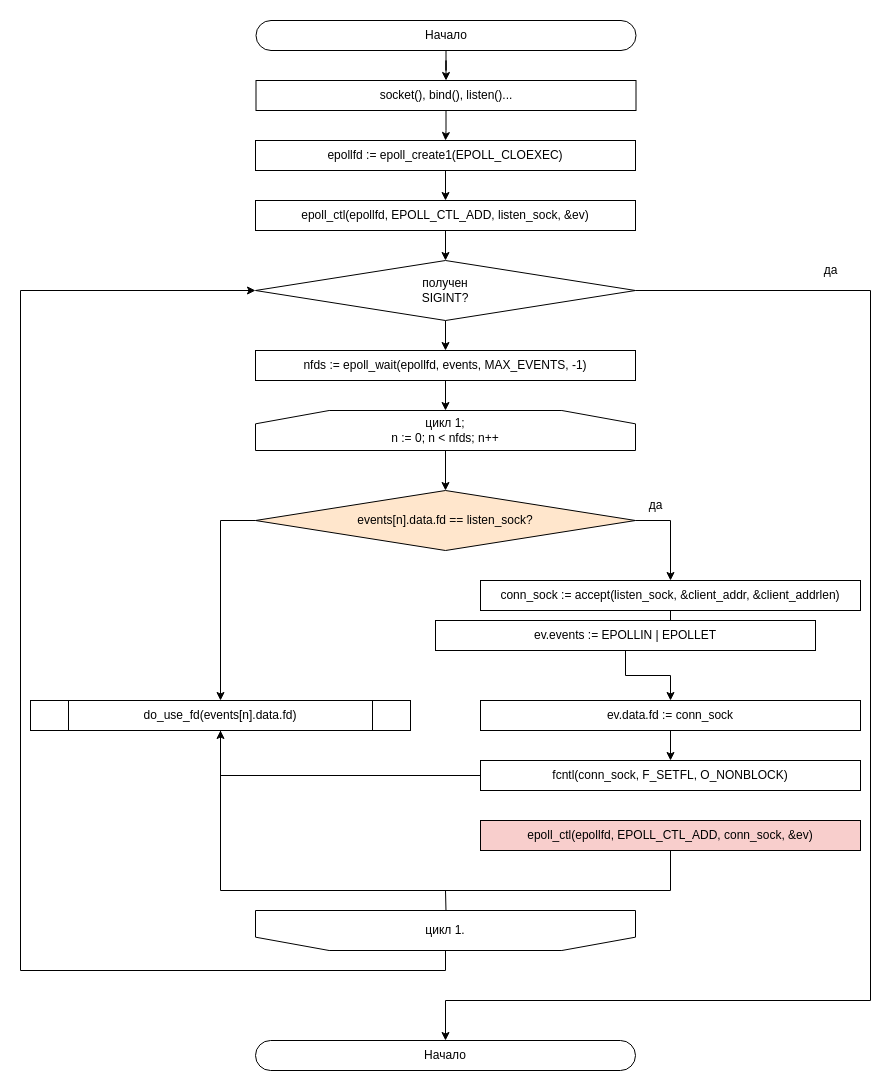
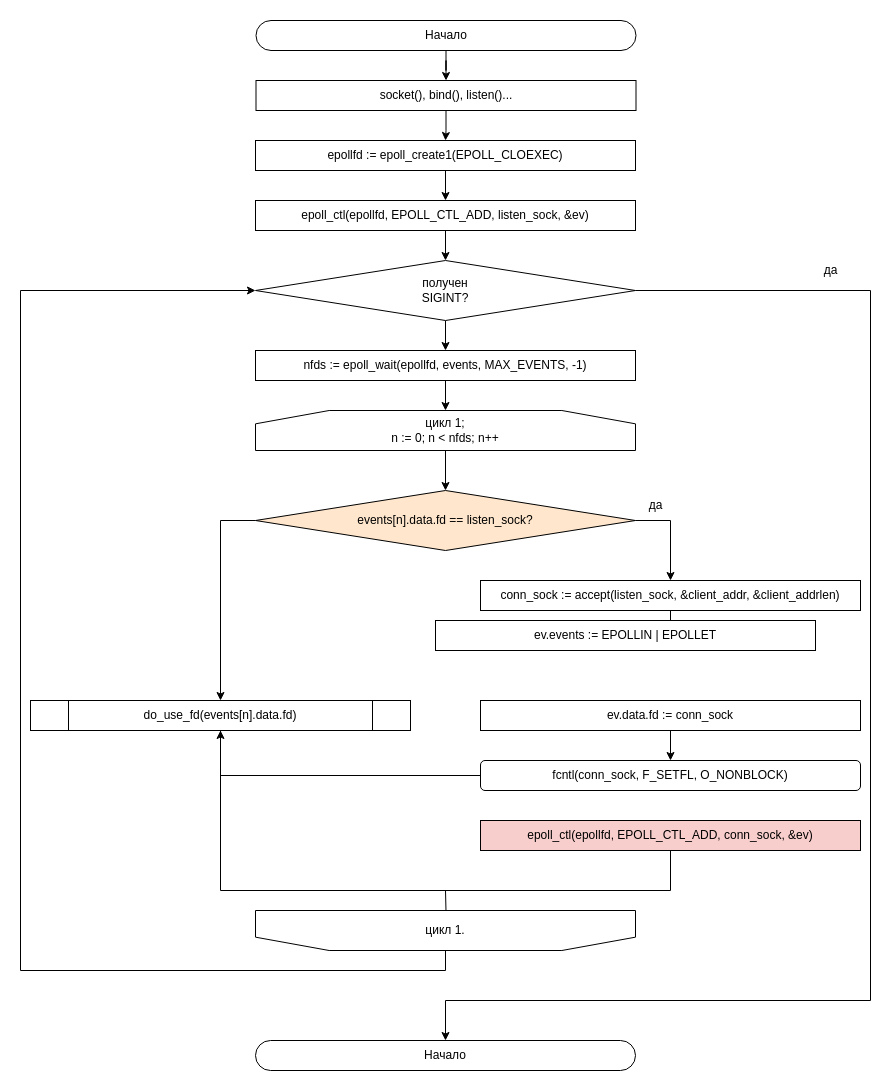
- <mxCell id="24" style="edgeStyle=orthogonalEdgeStyle;rounded=0;orthogonalLoop=1;jettySize=auto;html=1;" parent="1" source="25" target="27" edge="1"><mxGeometry relative="1" as="geometry" /></mxCell>
- <mxCell id="29" value="fcntl(conn_sock, F_SETFL, O_NONBLOCK)" style="rounded=0;whiteSpace=wrap;html=1;" parent="1" vertex="1"><mxGeometry x="480" y="760" width="380" height="30" as="geometry" /></mxCell>
+ <mxCell id="29" value="fcntl(conn_sock, F_SETFL, O_NONBLOCK)" style="whiteSpace=wrap;html=1;rounded=1;" parent="1" vertex="1"><mxGeometry x="480" y="760" width="380" height="30" as="geometry" /></mxCell>
